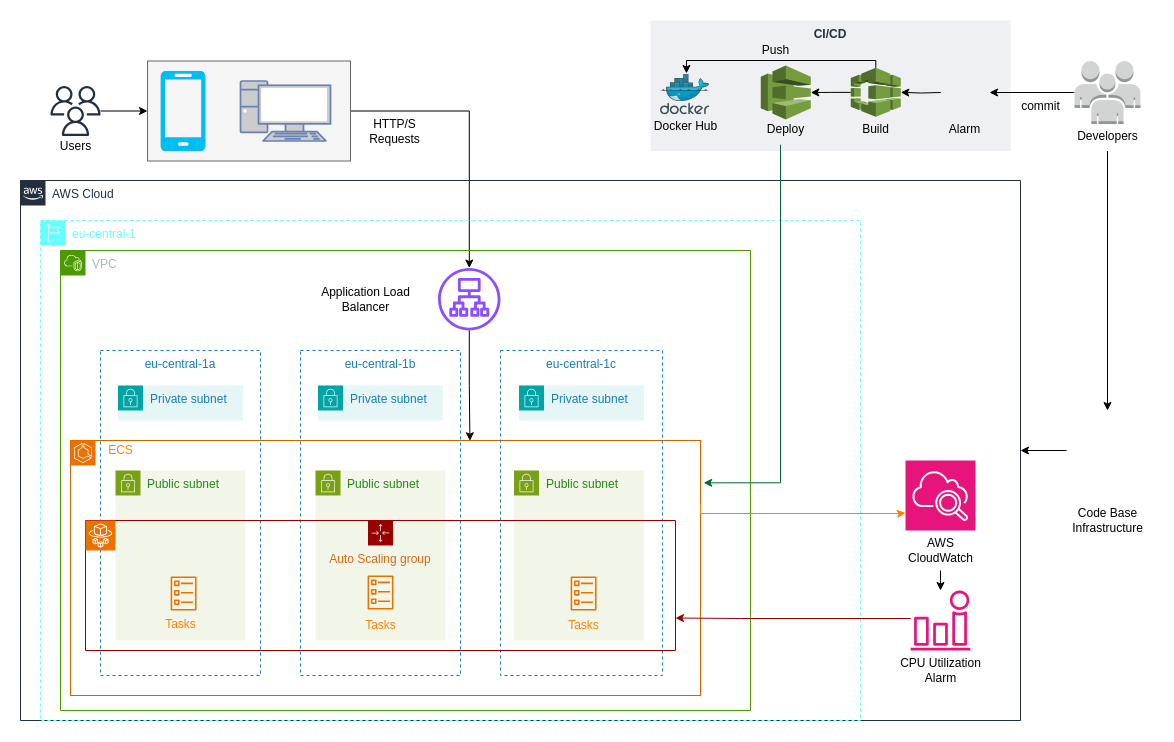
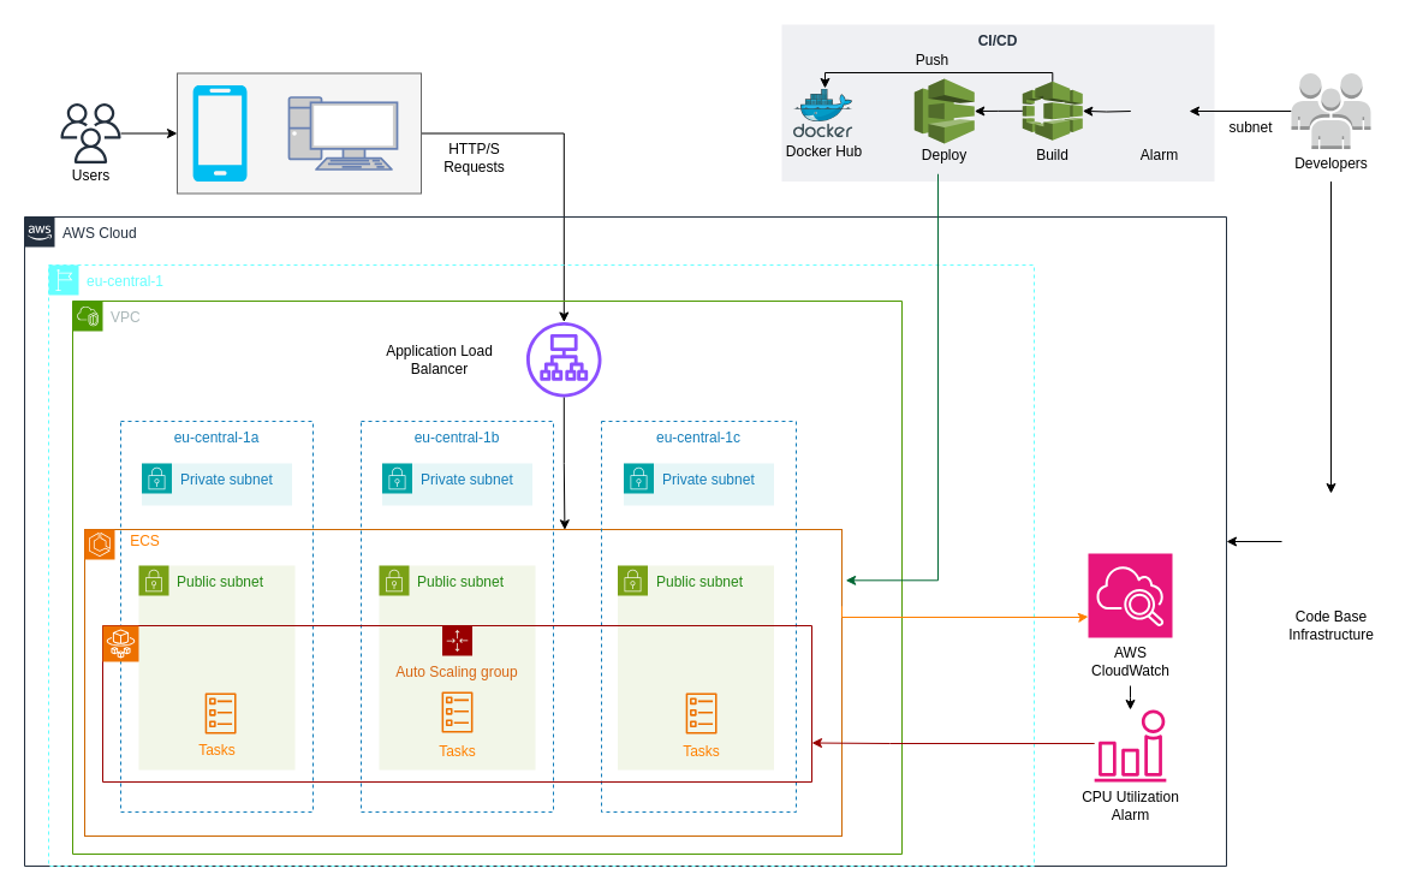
- <mxCell id="49" value="commit" style="text;html=1;align=center;verticalAlign=middle;resizable=0;points=[];autosize=1;strokeColor=none;fillColor=none;" parent="1" vertex="1"><mxGeometry x="1010" y="90.5" width="60" height="30" as="geometry" /></mxCell>
+ <mxCell id="49" value="subnet" style="text;html=1;align=center;verticalAlign=middle;resizable=0;points=[];autosize=1;strokeColor=none;fillColor=none;" parent="1" vertex="1"><mxGeometry x="1010" y="90.5" width="60" height="30" as="geometry" /></mxCell>
